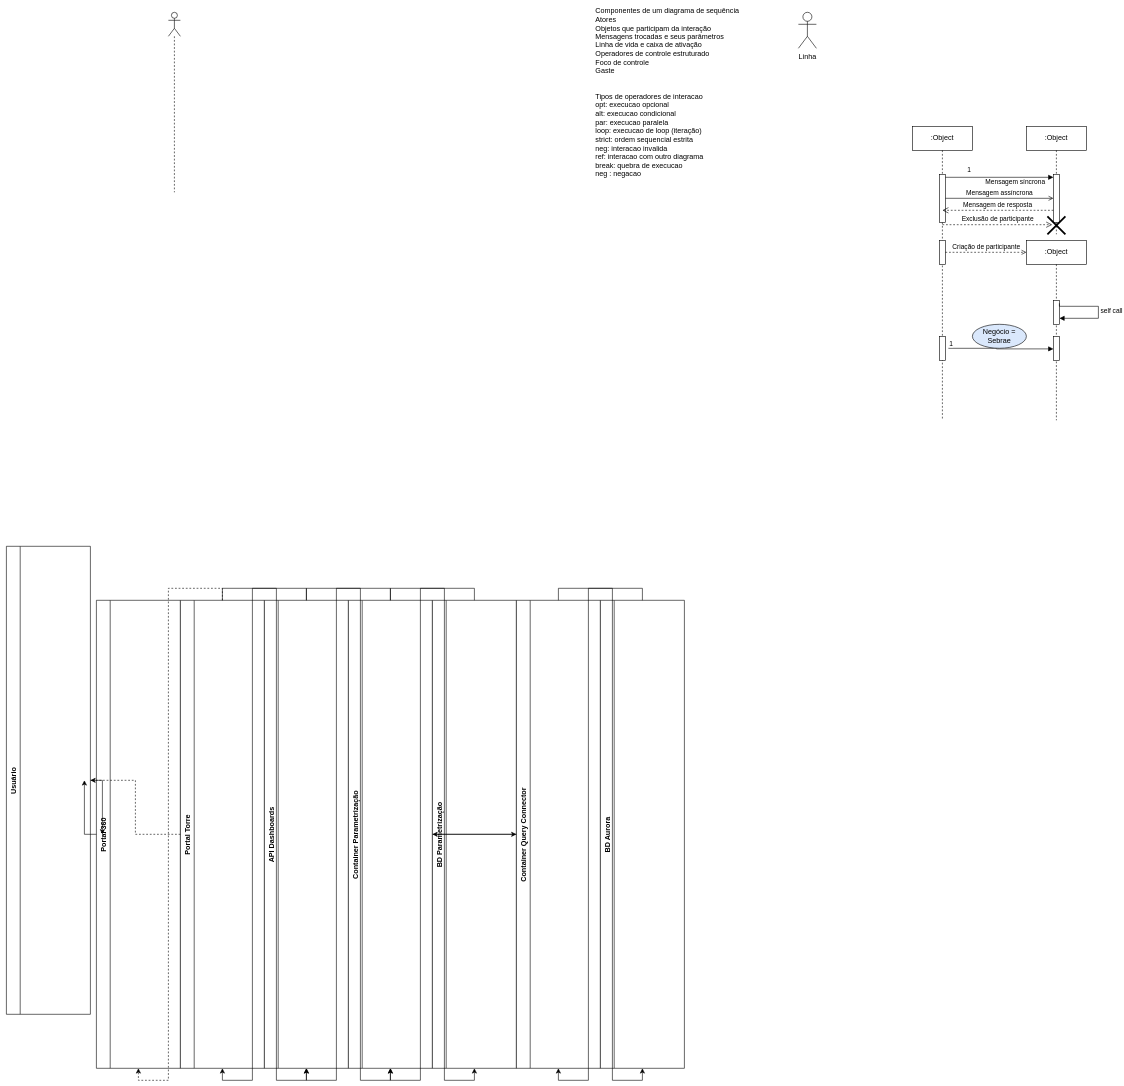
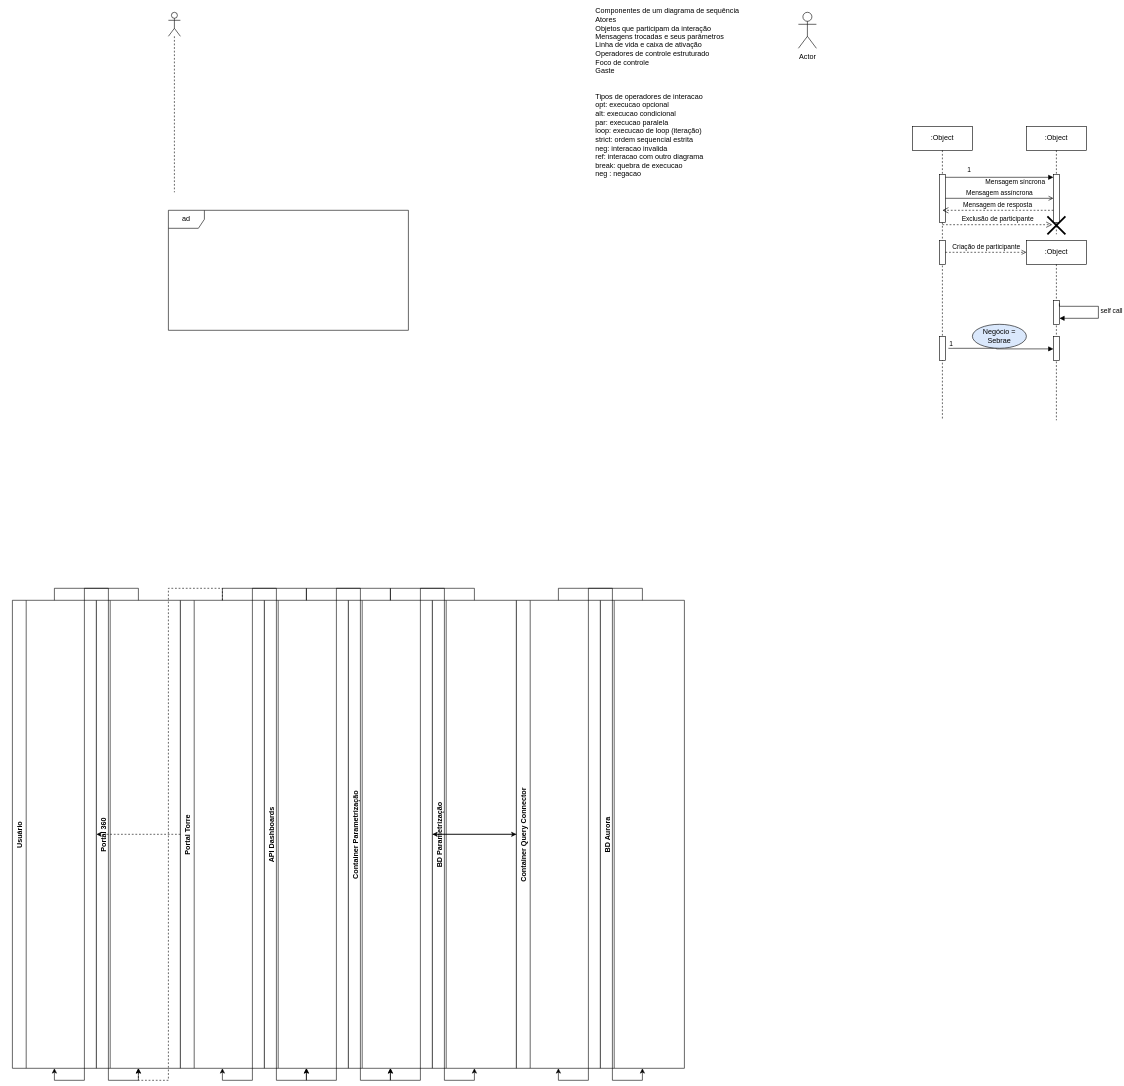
- <mxCell id="27" value="Linha" style="shape=umlActor;verticalLabelPosition=bottom;verticalAlign=top;html=1;" vertex="1" parent="1"><mxGeometry x="1330" y="20" width="30" height="60" as="geometry" /></mxCell>
+ <mxCell id="27" value="Actor" style="shape=umlActor;verticalLabelPosition=bottom;verticalAlign=top;html=1;" vertex="1" parent="1"><mxGeometry x="1330" y="20" width="30" height="60" as="geometry" /></mxCell>
+ <mxCell id="25" value="ad" style="shape=umlFrame;whiteSpace=wrap;html=1;pointerEvents=0;" vertex="1" parent="1"><mxGeometry x="280" y="350" width="400" height="200" as="geometry" /></mxCell>
- <mxCell id="2" value="Usuário" style="swimlane;horizontal=0;" parent="1" vertex="1" connectable="0"><mxGeometry x="10" y="910" width="140" height="780" as="geometry" /></mxCell>
+ <mxCell id="2" value="Usuário" style="swimlane;horizontal=0;" parent="1" vertex="1" connectable="0"><mxGeometry width="140" height="780" as="geometry" x="20" y="1000" /></mxCell>
